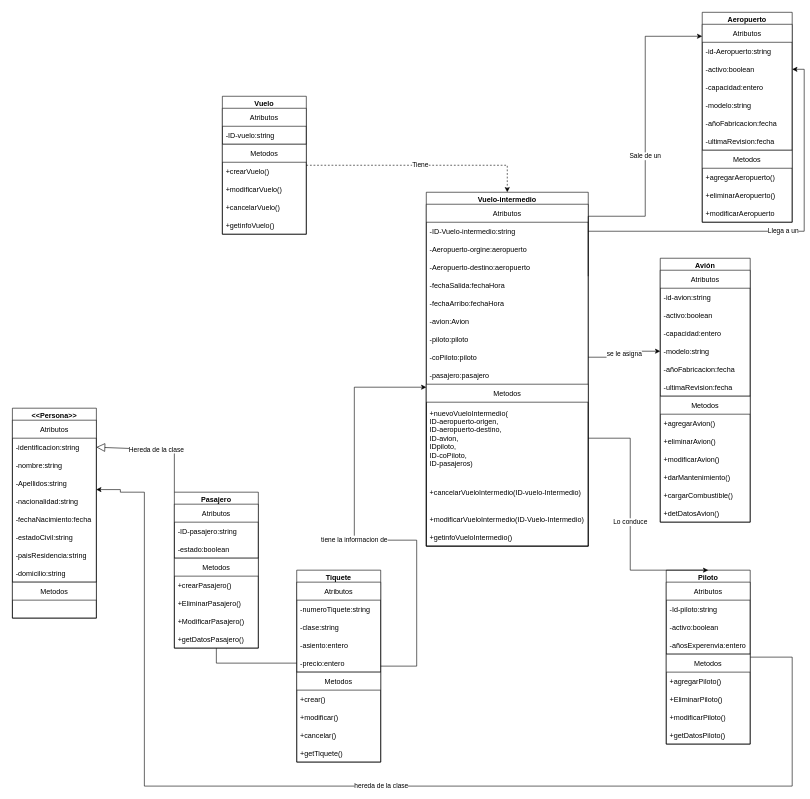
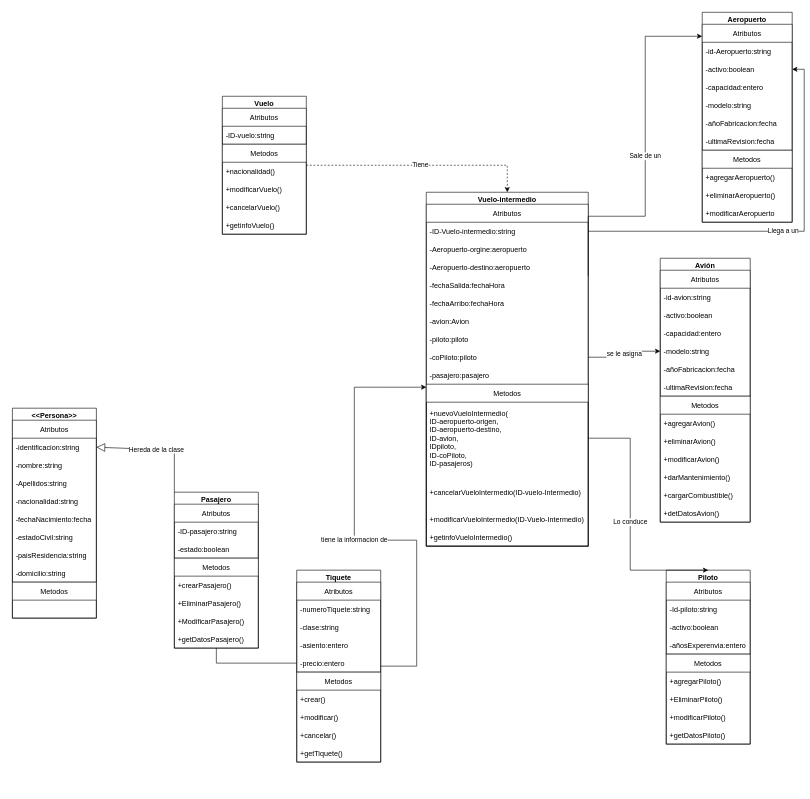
- <mxCell id="7" value="+crearVuelo()" style="text;strokeColor=none;fillColor=none;align=left;verticalAlign=middle;spacingLeft=4;spacingRight=4;overflow=hidden;points=[[0,0.5],[1,0.5]];portConstraint=eastwest;rotatable=0;" vertex="1" parent="6"><mxGeometry y="30" width="140" height="30" as="geometry" /></mxCell>
+ <mxCell id="7" value="+nacionalidad()" style="text;strokeColor=none;fillColor=none;align=left;verticalAlign=middle;spacingLeft=4;spacingRight=4;overflow=hidden;points=[[0,0.5],[1,0.5]];portConstraint=eastwest;rotatable=0;" vertex="1" parent="6"><mxGeometry y="30" width="140" height="30" as="geometry" /></mxCell>
- <mxCell id="27" value="hereda de la clase" style="edgeStyle=orthogonalEdgeStyle;rounded=0;orthogonalLoop=1;jettySize=auto;html=1;entryX=0.998;entryY=-0.144;entryDx=0;entryDy=0;entryPerimeter=0;" edge="1" parent="1" source="28" target="77"><mxGeometry relative="1" as="geometry"><mxPoint x="210" y="870" as="targetPoint" /><Array as="points"><mxPoint x="1320" y="1095" /><mxPoint x="1320" y="1310" /><mxPoint x="240" y="1310" /><mxPoint x="240" y="820" /><mxPoint x="200" y="820" /><mxPoint x="200" y="816" /></Array></mxGeometry></mxCell>
